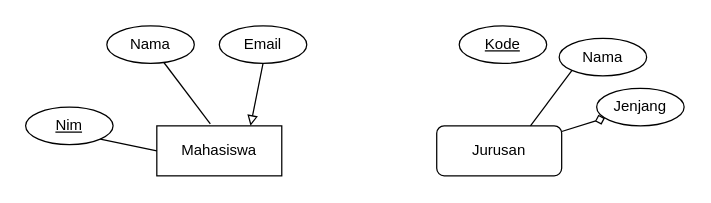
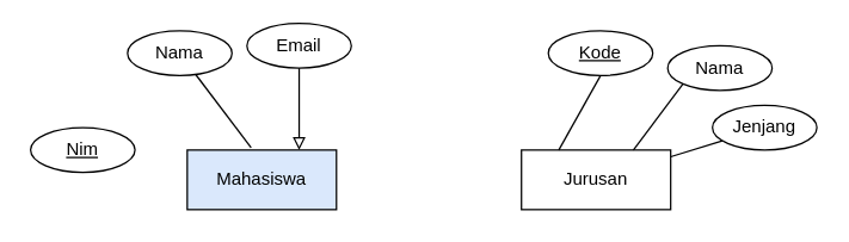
- <mxCell id="7" value="Email" style="ellipse;whiteSpace=wrap;html=1;align=center;" parent="1" vertex="1"><mxGeometry x="175" y="20" width="70" height="30" as="geometry" /></mxCell>
+ <mxCell id="7" value="Email" style="ellipse;whiteSpace=wrap;html=1;align=center;" parent="1" vertex="1"><mxGeometry x="165" y="15" width="70" height="30" as="geometry" /></mxCell>
+ <mxCell id="14" style="html=1;entryX=0.25;entryY=0;entryDx=0;entryDy=0;endArrow=none;endFill=0;exitX=0.5;exitY=1;exitDx=0;exitDy=0;" parent="1" source="8" target="4" edge="1"><mxGeometry relative="1" as="geometry"><mxPoint x="265" y="70" as="sourcePoint" /><mxPoint x="135" y="130" as="targetPoint" /></mxGeometry></mxCell>
- <mxCell id="3" style="edgeStyle=none;html=1;endArrow=diamond;endFill=0;" parent="1" source="4" target="10" edge="1"><mxGeometry relative="1" as="geometry" /></mxCell>
+ <mxCell id="3" style="edgeStyle=none;html=1;endArrow=none;endFill=0;" parent="1" source="4" target="10" edge="1"><mxGeometry relative="1" as="geometry" /></mxCell>
- <mxCell id="11" style="html=1;exitX=1;exitY=1;exitDx=0;exitDy=0;entryX=0;entryY=0.5;entryDx=0;entryDy=0;endArrow=none;endFill=0;" parent="1" source="5" target="2" edge="1"><mxGeometry relative="1" as="geometry" /></mxCell>
- <mxCell id="2" value="Mahasiswa" style="whiteSpace=wrap;html=1;align=center;" parent="1" vertex="1"><mxGeometry x="125" y="100" width="100" height="40" as="geometry" /></mxCell>
+ <mxCell id="2" value="Mahasiswa" style="whiteSpace=wrap;html=1;align=center;fillColor=#dae8fc;" parent="1" vertex="1"><mxGeometry x="125" y="100" width="100" height="40" as="geometry" /></mxCell>
- <mxCell id="4" value="Jurusan" style="whiteSpace=wrap;html=1;align=center;rounded=1;" parent="1" vertex="1"><mxGeometry x="349" y="100" width="100" height="40" as="geometry" /></mxCell>
+ <mxCell id="4" value="Jurusan" style="whiteSpace=wrap;html=1;align=center;" parent="1" vertex="1"><mxGeometry x="349" y="100" width="100" height="40" as="geometry" /></mxCell>
